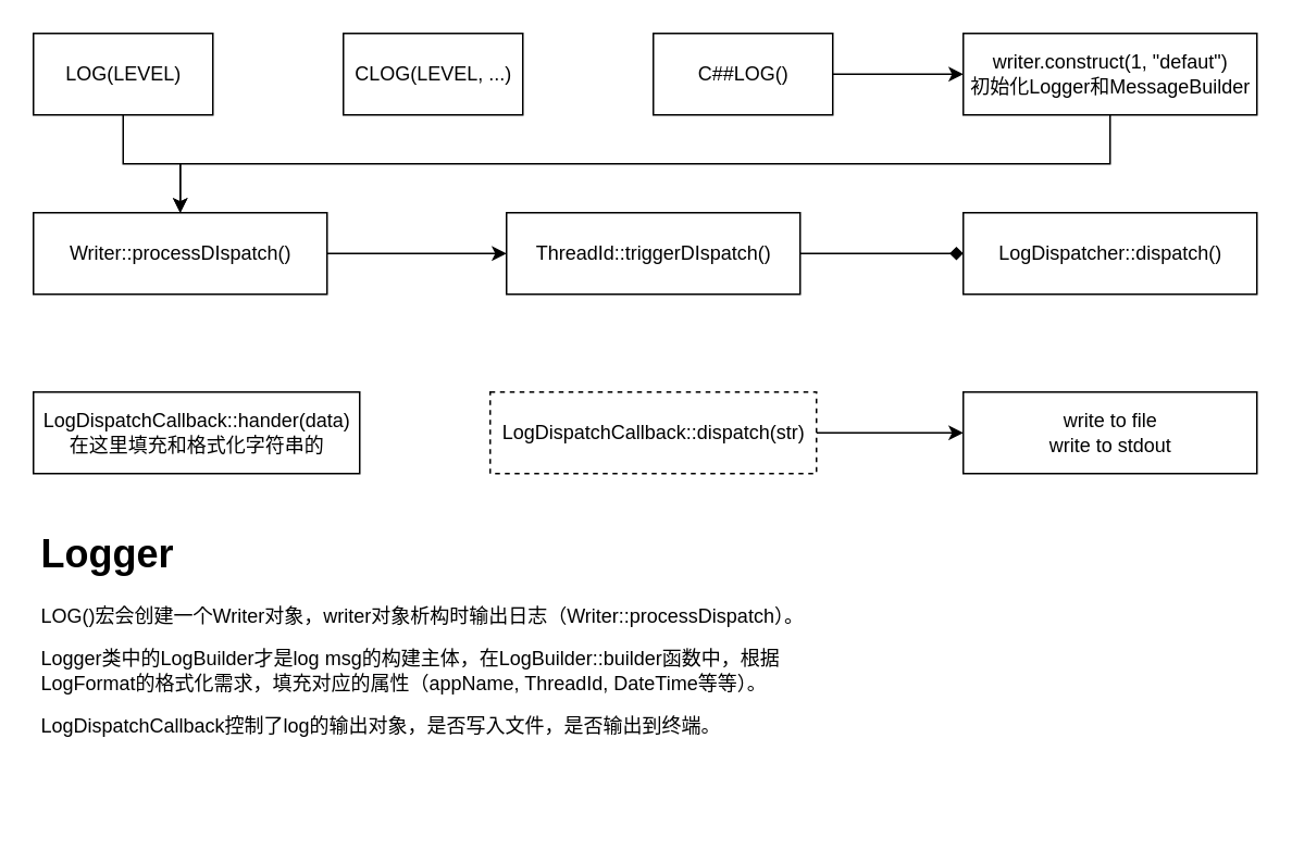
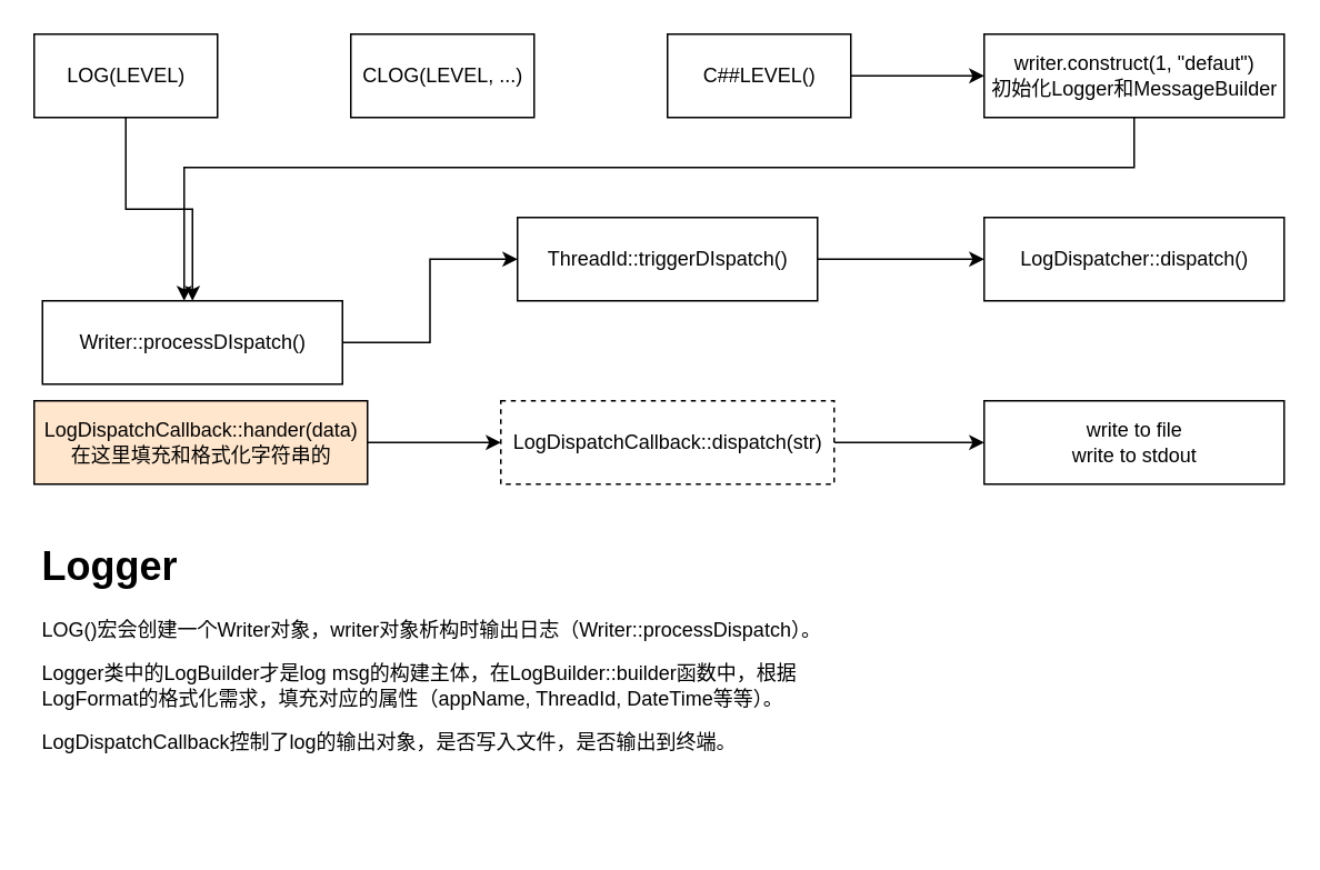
- <mxCell id="6" value="C##LOG()" style="html=1;" parent="1" vertex="1"><mxGeometry x="400" y="20" width="110" height="50" as="geometry" /></mxCell>
+ <mxCell id="6" value="C##LEVEL()" style="html=1;" parent="1" vertex="1"><mxGeometry x="400" y="20" width="110" height="50" as="geometry" /></mxCell>
- <mxCell id="11" value="Writer::processDIspatch()" style="html=1;" parent="1" vertex="1"><mxGeometry x="20" y="130" width="180" height="50" as="geometry" /></mxCell>
+ <mxCell id="11" value="Writer::processDIspatch()" style="html=1;" parent="1" vertex="1"><mxGeometry x="25" y="180" width="180" height="50" as="geometry" /></mxCell>
- <mxCell id="12" value="" style="edgeStyle=orthogonalEdgeStyle;rounded=0;orthogonalLoop=1;jettySize=auto;html=1;endArrow=diamond;" parent="1" source="13" target="14" edge="1"><mxGeometry relative="1" as="geometry" /></mxCell>
+ <mxCell id="12" value="" style="edgeStyle=orthogonalEdgeStyle;rounded=0;orthogonalLoop=1;jettySize=auto;html=1;" parent="1" source="13" target="14" edge="1"><mxGeometry relative="1" as="geometry" /></mxCell>
- <mxCell id="16" value="LogDispatchCallback::hander(data)&lt;br&gt;在这里填充和格式化字符串的" style="html=1;" parent="1" vertex="1"><mxGeometry x="20" y="240" width="200" height="50" as="geometry" /></mxCell>
+ <mxCell id="16" value="LogDispatchCallback::hander(data)&lt;br&gt;在这里填充和格式化字符串的" style="html=1;fillColor=#ffe6cc;" parent="1" vertex="1"><mxGeometry x="20" y="240" width="200" height="50" as="geometry" /></mxCell>
+ <mxCell id="15" value="" style="edgeStyle=orthogonalEdgeStyle;rounded=0;orthogonalLoop=1;jettySize=auto;html=1;" parent="1" source="16" target="18" edge="1"><mxGeometry relative="1" as="geometry" /></mxCell>
